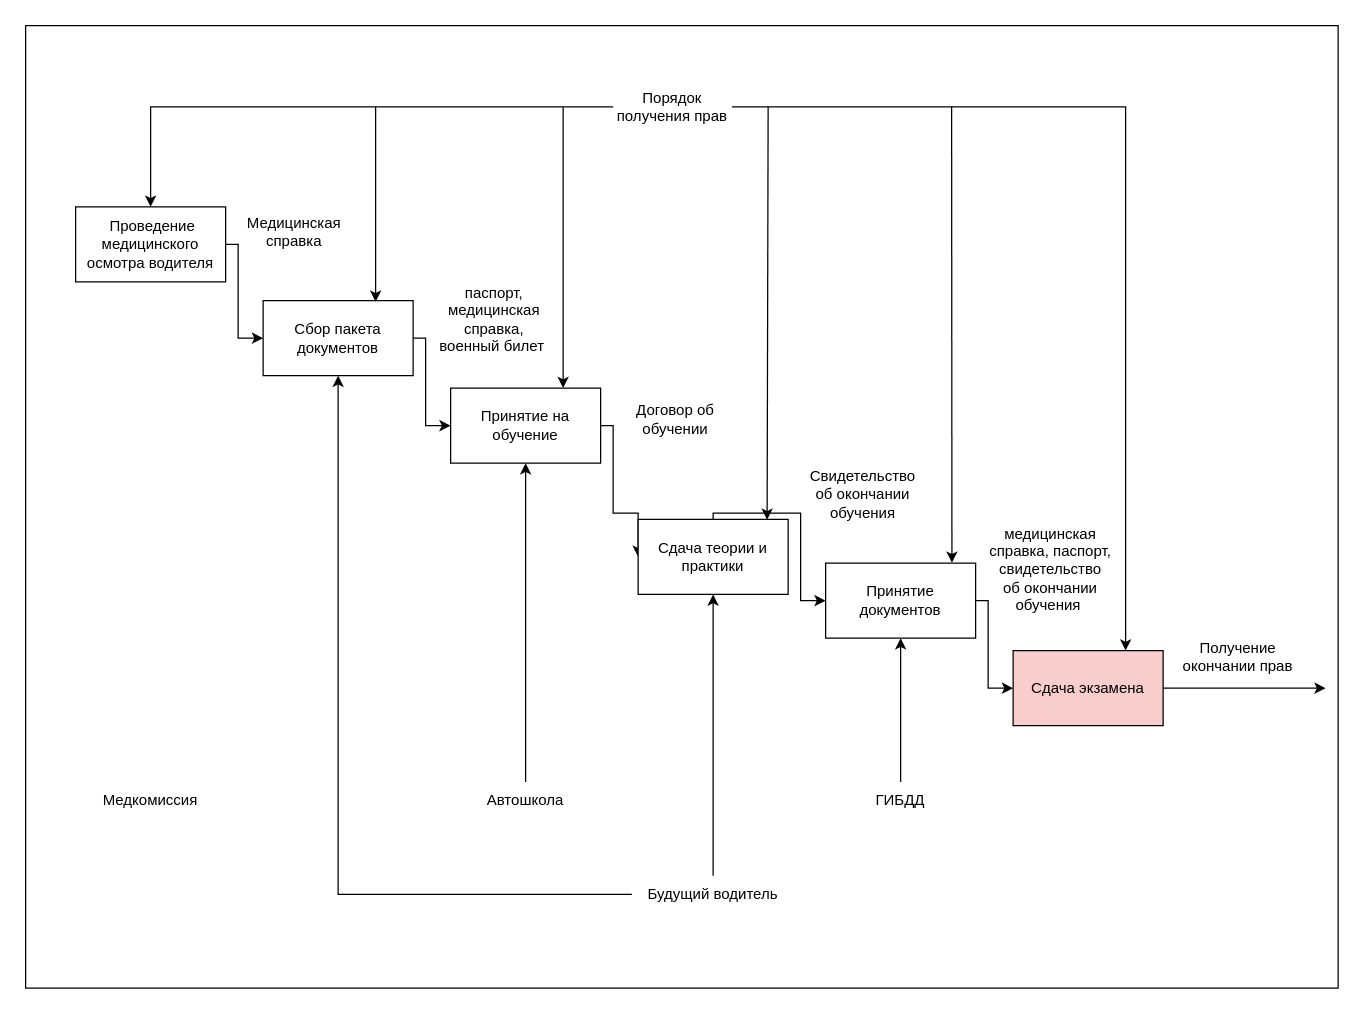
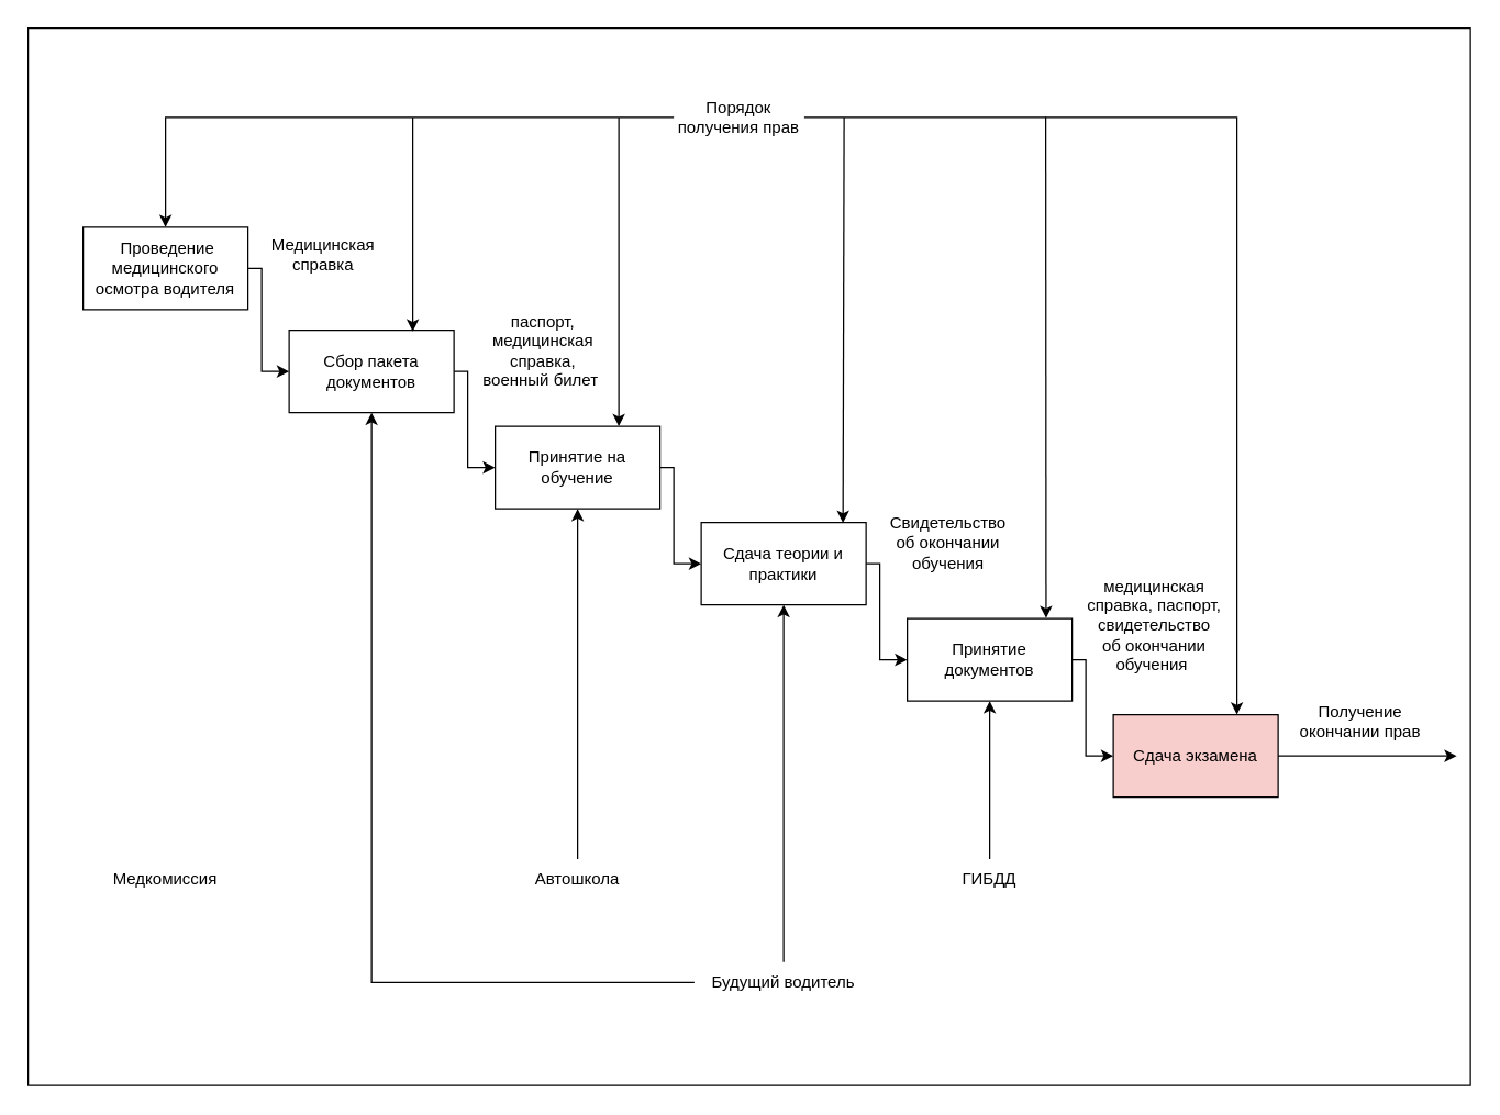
- <mxCell id="22" value="Договор об обучении" style="text;html=1;strokeColor=none;fillColor=none;align=center;verticalAlign=middle;whiteSpace=wrap;rounded=0;" parent="1" vertex="1"><mxGeometry x="490" y="320" width="100" height="30" as="geometry" /></mxCell>
- <mxCell id="13" value="Сдача теории и практики" style="rounded=0;whiteSpace=wrap;html=1;" parent="1" vertex="1"><mxGeometry x="510" y="415" width="120" height="60" as="geometry" /></mxCell>
+ <mxCell id="13" value="Сдача теории и практики" style="rounded=0;whiteSpace=wrap;html=1;" parent="1" vertex="1"><mxGeometry x="510" y="380" width="120" height="60" as="geometry" /></mxCell>
